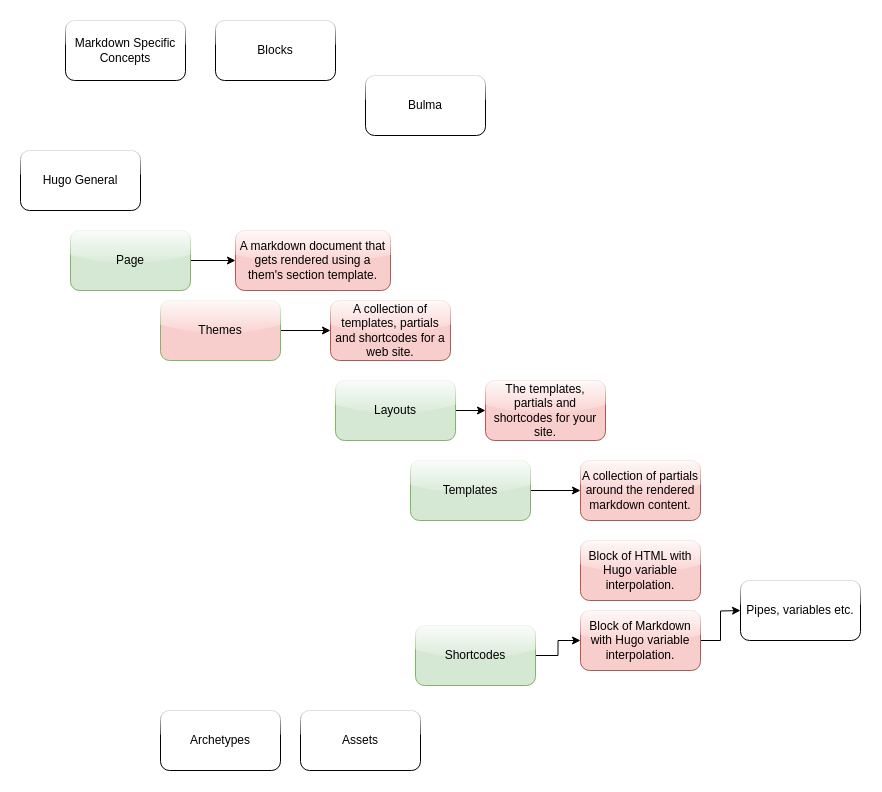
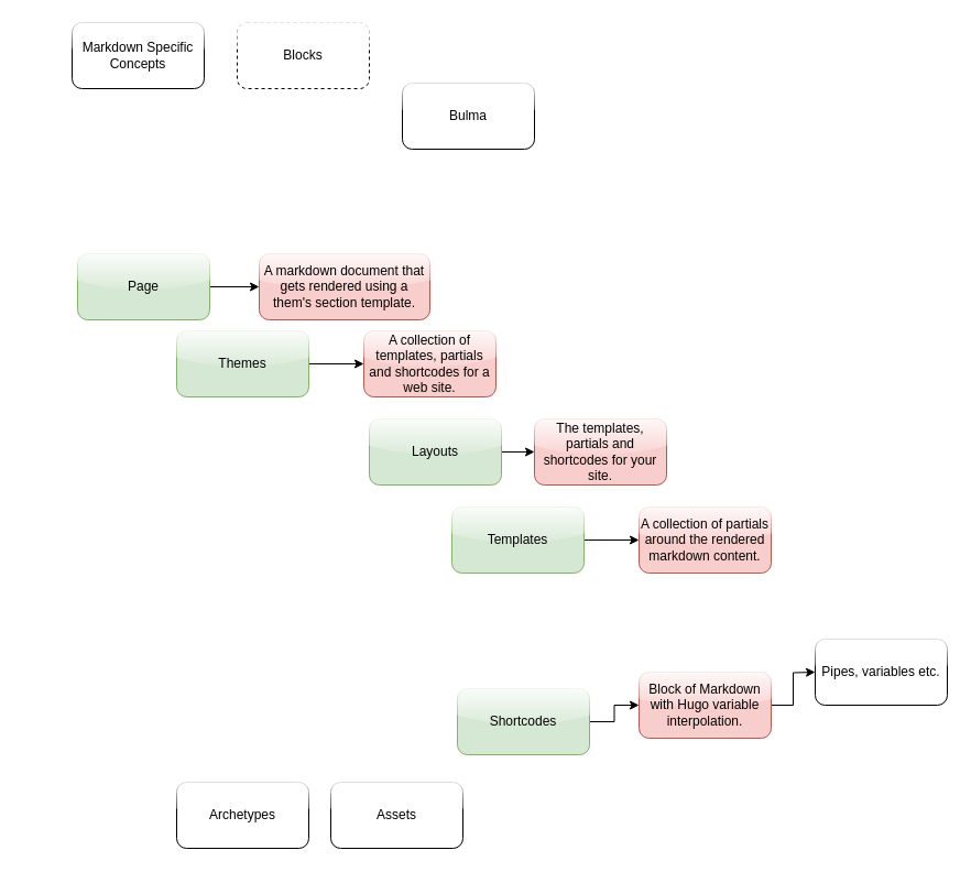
- <mxCell id="9" value="Blocks" style="rounded=1;whiteSpace=wrap;html=1;glass=1;" parent="1" vertex="1"><mxGeometry x="215" y="20" width="120" height="60" as="geometry" /></mxCell>
+ <mxCell id="9" value="Blocks" style="rounded=1;whiteSpace=wrap;html=1;glass=1;dashed=1;" parent="1" vertex="1"><mxGeometry x="215" y="20" width="120" height="60" as="geometry" /></mxCell>
- <mxCell id="2" value="Hugo General" style="rounded=1;whiteSpace=wrap;html=1;glass=1;" parent="1" vertex="1"><mxGeometry x="20" y="150" width="120" height="60" as="geometry" /></mxCell>
- <mxCell id="11" value="Themes" style="rounded=1;whiteSpace=wrap;html=1;glass=1;fillColor=#f8cecc;strokeColor=#82b366;" parent="1" vertex="1"><mxGeometry x="160" y="300" width="120" height="60" as="geometry" /></mxCell>
+ <mxCell id="11" value="Themes" style="rounded=1;whiteSpace=wrap;html=1;glass=1;fillColor=#d5e8d4;strokeColor=#82b366;" parent="1" vertex="1"><mxGeometry x="160" y="300" width="120" height="60" as="geometry" /></mxCell>
- <mxCell id="17" value="Block of HTML with Hugo variable interpolation." style="rounded=1;whiteSpace=wrap;html=1;glass=1;fillColor=#f8cecc;strokeColor=#b85450;" vertex="1" parent="1"><mxGeometry x="580" y="540" width="120" height="60" as="geometry" /></mxCell>
